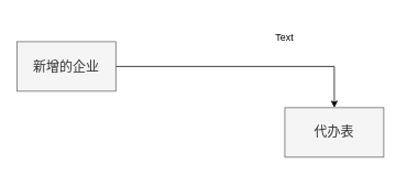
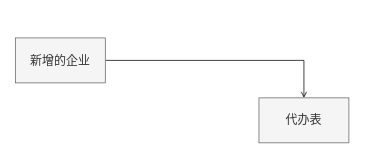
- <mxCell id="5" value="Text" style="text;html=1;align=center;verticalAlign=middle;whiteSpace=wrap;rounded=0;" vertex="1" parent="1"><mxGeometry x="205" y="20" width="280" height="50" as="geometry" /></mxCell>
- <mxCell id="2" value="" style="edgeStyle=orthogonalEdgeStyle;rounded=0;orthogonalLoop=1;jettySize=auto;html=1;" edge="1" parent="1" source="3" target="4"><mxGeometry relative="1" as="geometry" /></mxCell>
+ <mxCell id="2" value="" style="edgeStyle=orthogonalEdgeStyle;rounded=0;orthogonalLoop=1;jettySize=auto;html=1;endArrow=open;" edge="1" parent="1" source="3" target="4"><mxGeometry relative="1" as="geometry" /></mxCell>
